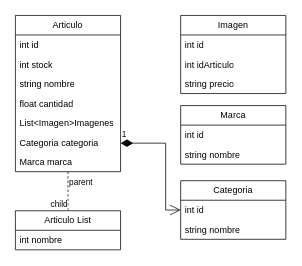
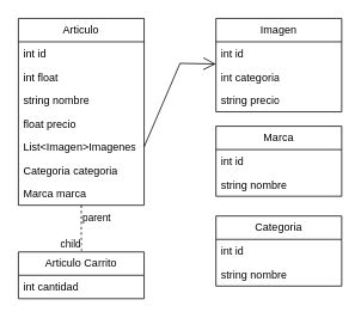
- <mxCell id="4" value="int stock" style="text;strokeColor=none;fillColor=none;align=left;verticalAlign=top;spacingLeft=4;spacingRight=4;overflow=hidden;rotatable=0;points=[[0,0.5],[1,0.5]];portConstraint=eastwest;whiteSpace=wrap;html=1;" vertex="1" parent="2"><mxGeometry y="52" width="140" height="26" as="geometry" /></mxCell>
+ <mxCell id="4" value="int float" style="text;strokeColor=none;fillColor=none;align=left;verticalAlign=top;spacingLeft=4;spacingRight=4;overflow=hidden;rotatable=0;points=[[0,0.5],[1,0.5]];portConstraint=eastwest;whiteSpace=wrap;html=1;" vertex="1" parent="2"><mxGeometry y="52" width="140" height="26" as="geometry" /></mxCell>
- <mxCell id="12" value="int idArticulo" style="text;strokeColor=none;fillColor=none;align=left;verticalAlign=top;spacingLeft=4;spacingRight=4;overflow=hidden;rotatable=0;points=[[0,0.5],[1,0.5]];portConstraint=eastwest;whiteSpace=wrap;html=1;" vertex="1" parent="10"><mxGeometry y="52" width="140" height="26" as="geometry" /></mxCell>
+ <mxCell id="12" value="int categoria" style="text;strokeColor=none;fillColor=none;align=left;verticalAlign=top;spacingLeft=4;spacingRight=4;overflow=hidden;rotatable=0;points=[[0,0.5],[1,0.5]];portConstraint=eastwest;whiteSpace=wrap;html=1;" vertex="1" parent="10"><mxGeometry y="52" width="140" height="26" as="geometry" /></mxCell>
+ <mxCell id="26" value="" style="endArrow=open;endFill=1;endSize=12;html=1;rounded=0;exitX=1;exitY=0.5;exitDx=0;exitDy=0;" edge="1" parent="1" source="7" target="10"><mxGeometry width="160" relative="1" as="geometry"><mxPoint x="180" y="140" as="sourcePoint" /><mxPoint x="340" y="140" as="targetPoint" /><Array as="points"><mxPoint x="200" y="70" /></Array></mxGeometry></mxCell>
- <mxCell id="6" value="float cantidad" style="text;strokeColor=none;fillColor=none;align=left;verticalAlign=top;spacingLeft=4;spacingRight=4;overflow=hidden;rotatable=0;points=[[0,0.5],[1,0.5]];portConstraint=eastwest;whiteSpace=wrap;html=1;" vertex="1" parent="2"><mxGeometry y="104" width="140" height="26" as="geometry" /></mxCell>
+ <mxCell id="6" value="float precio" style="text;strokeColor=none;fillColor=none;align=left;verticalAlign=top;spacingLeft=4;spacingRight=4;overflow=hidden;rotatable=0;points=[[0,0.5],[1,0.5]];portConstraint=eastwest;whiteSpace=wrap;html=1;" vertex="1" parent="2"><mxGeometry y="104" width="140" height="26" as="geometry" /></mxCell>
- <mxCell id="25" value="1" style="endArrow=open;html=1;endSize=12;startArrow=diamondThin;startSize=14;startFill=1;edgeStyle=orthogonalEdgeStyle;align=left;verticalAlign=bottom;rounded=0;" edge="1" parent="1" source="8" target="17"><mxGeometry x="-1" y="3" relative="1" as="geometry"><mxPoint x="130" y="190" as="sourcePoint" /><mxPoint x="290" y="190" as="targetPoint" /><Array as="points"><mxPoint x="220" y="190" /><mxPoint x="220" y="279" /></Array></mxGeometry></mxCell>
- <mxCell id="20" value="Articulo List" style="swimlane;fontStyle=0;childLayout=stackLayout;horizontal=1;startSize=26;fillColor=none;horizontalStack=0;resizeParent=1;resizeParentMax=0;resizeLast=0;collapsible=1;marginBottom=0;whiteSpace=wrap;html=1;" vertex="1" parent="1"><mxGeometry x="20" y="280" width="140" height="52" as="geometry" /></mxCell>
+ <mxCell id="20" value="Articulo Carrito" style="swimlane;fontStyle=0;childLayout=stackLayout;horizontal=1;startSize=26;fillColor=none;horizontalStack=0;resizeParent=1;resizeParentMax=0;resizeLast=0;collapsible=1;marginBottom=0;whiteSpace=wrap;html=1;" vertex="1" parent="1"><mxGeometry x="20" y="280" width="140" height="52" as="geometry" /></mxCell>
- <mxCell id="21" value="int nombre" style="text;strokeColor=none;fillColor=none;align=left;verticalAlign=top;spacingLeft=4;spacingRight=4;overflow=hidden;rotatable=0;points=[[0,0.5],[1,0.5]];portConstraint=eastwest;whiteSpace=wrap;html=1;" vertex="1" parent="20"><mxGeometry y="26" width="140" height="26" as="geometry" /></mxCell>
+ <mxCell id="21" value="int cantidad" style="text;strokeColor=none;fillColor=none;align=left;verticalAlign=top;spacingLeft=4;spacingRight=4;overflow=hidden;rotatable=0;points=[[0,0.5],[1,0.5]];portConstraint=eastwest;whiteSpace=wrap;html=1;" vertex="1" parent="20"><mxGeometry y="26" width="140" height="26" as="geometry" /></mxCell>
